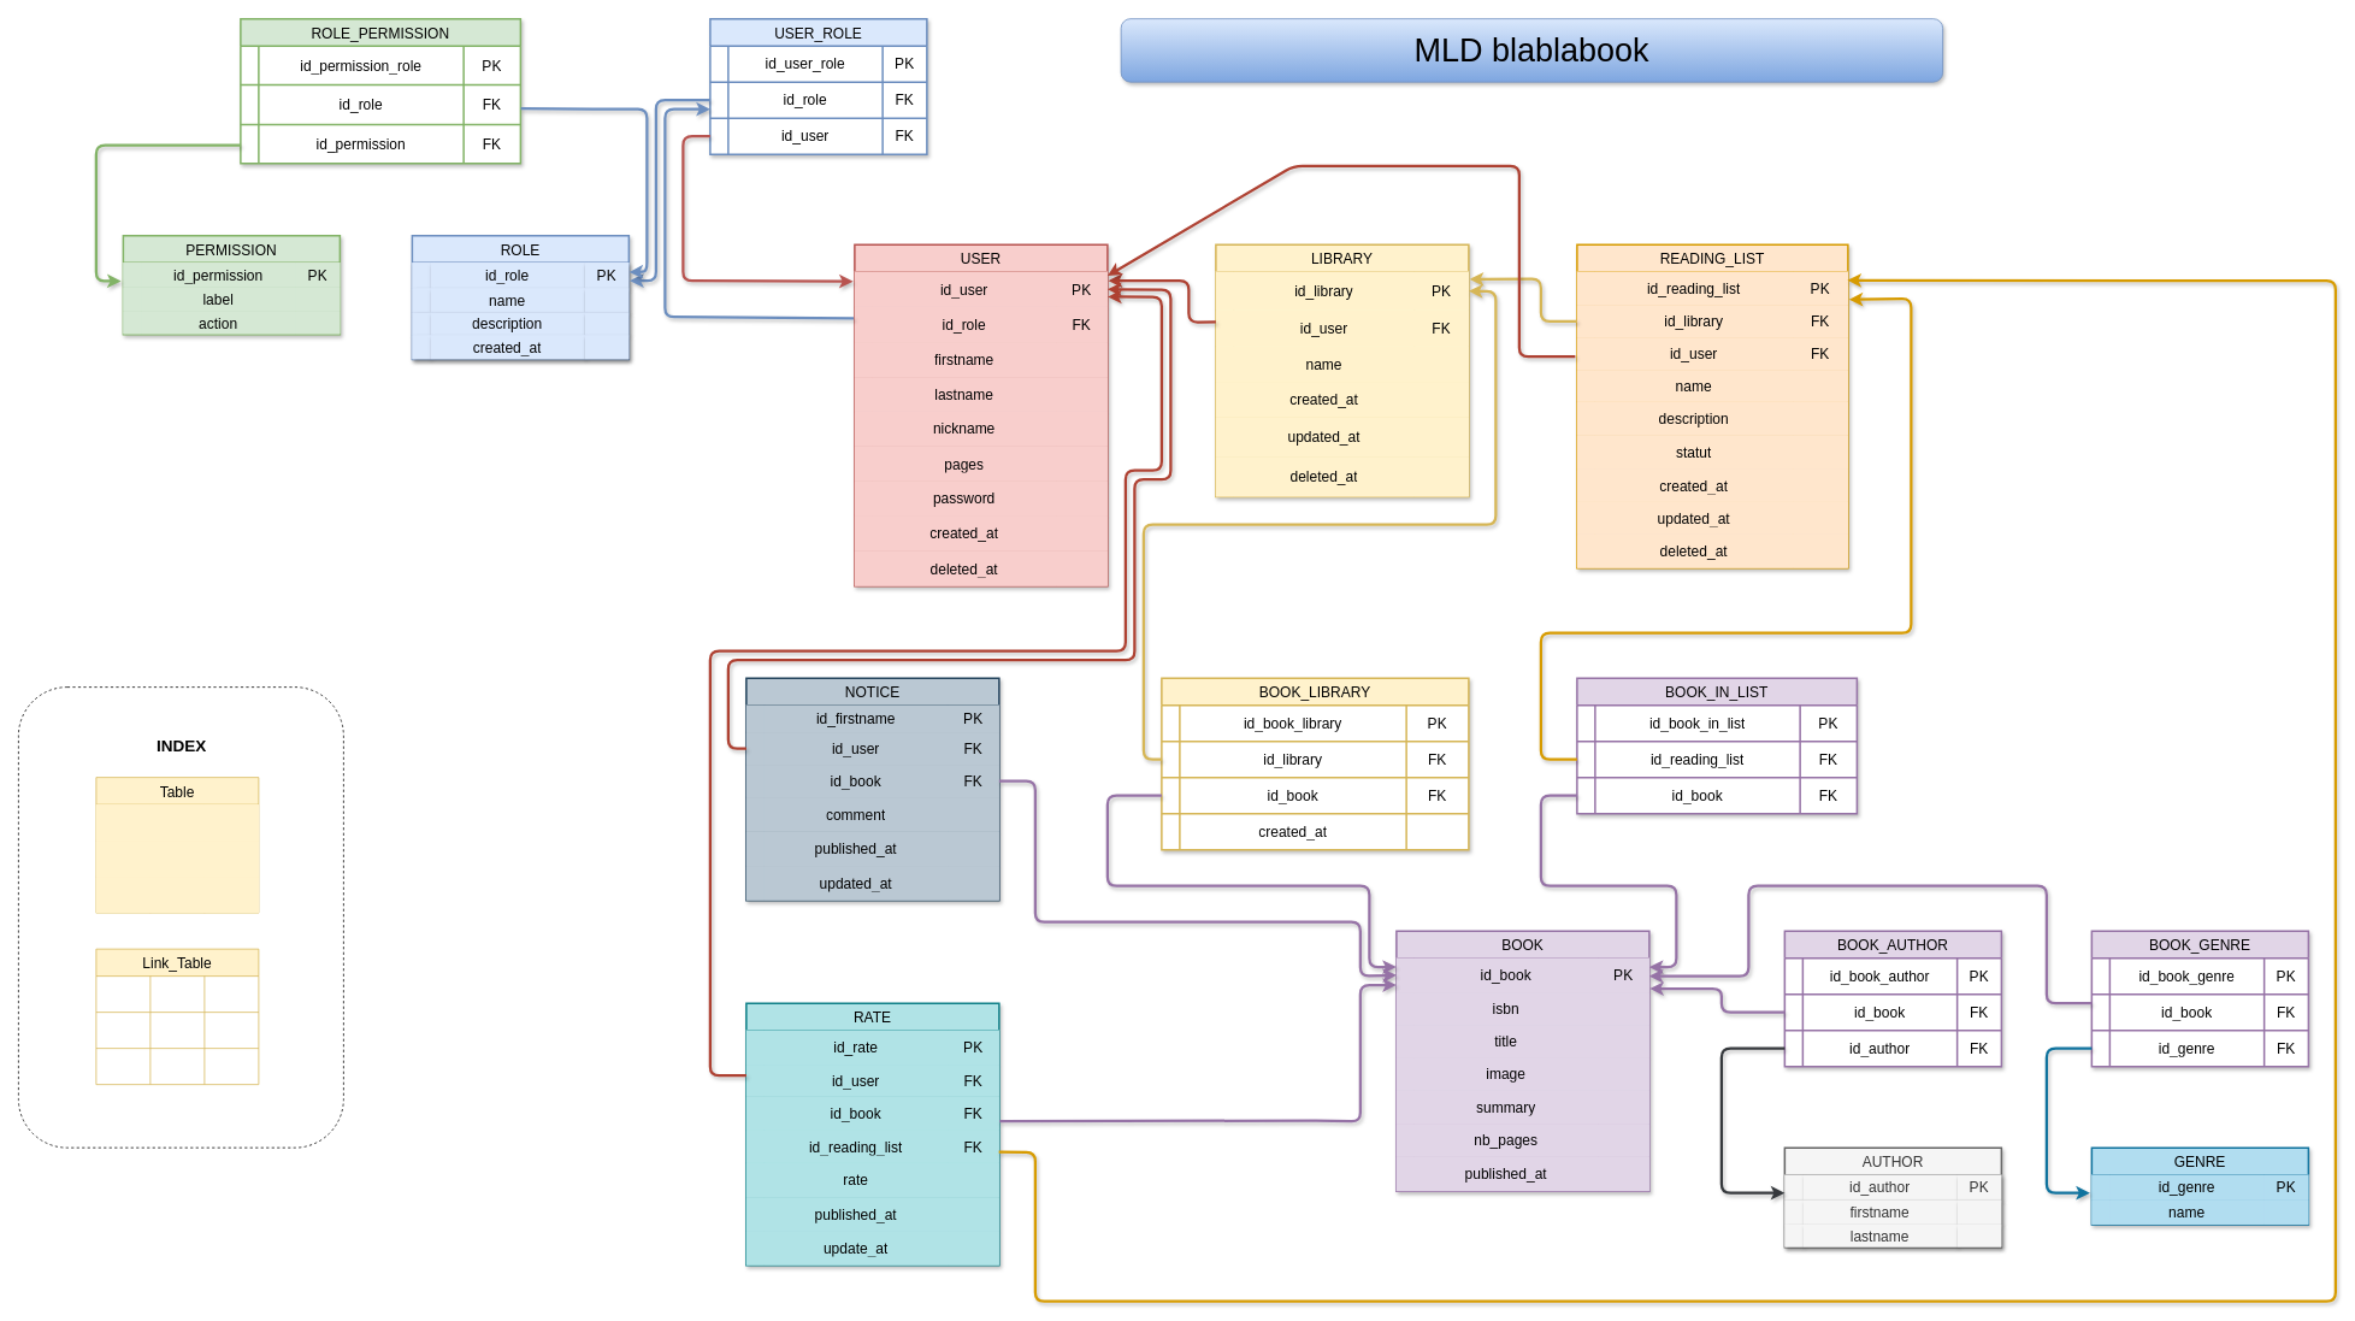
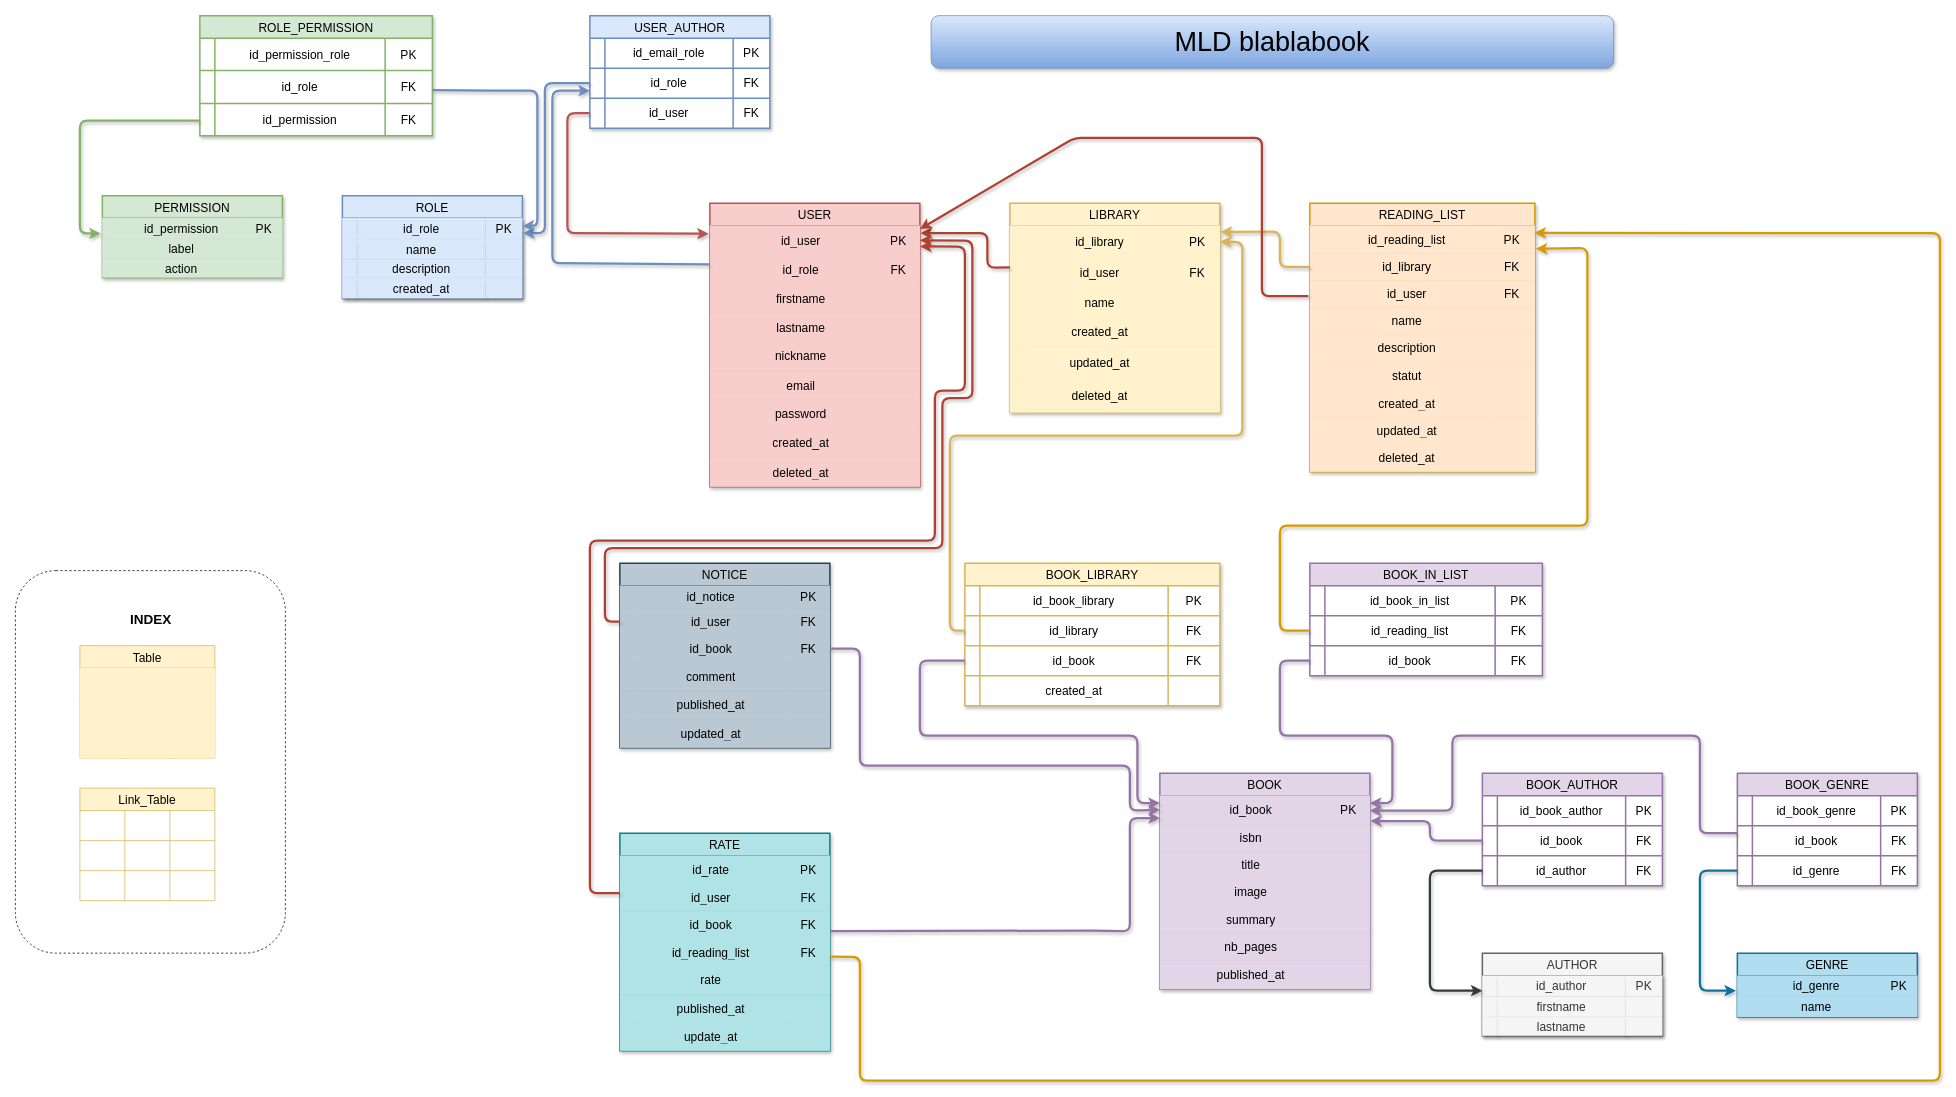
- <mxCell id="175" value="USER_ROLE" style="shape=table;startSize=30;container=1;collapsible=0;childLayout=tableLayout;strokeColor=#6c8ebf;fontSize=16;fillColor=#dae8fc;strokeWidth=2;perimeterSpacing=1;shadow=1;swimlaneFillColor=default;" parent="1" vertex="1"><mxGeometry x="786" y="20" width="240" height="150" as="geometry" /></mxCell>
+ <mxCell id="175" value="USER_AUTHOR" style="shape=table;startSize=30;container=1;collapsible=0;childLayout=tableLayout;strokeColor=#6c8ebf;fontSize=16;fillColor=#dae8fc;strokeWidth=2;perimeterSpacing=1;shadow=1;swimlaneFillColor=default;" parent="1" vertex="1"><mxGeometry x="786" y="20" width="240" height="150" as="geometry" /></mxCell>
- <mxCell id="178" value="id_user_role" style="shape=partialRectangle;html=1;whiteSpace=wrap;connectable=0;strokeColor=inherit;overflow=hidden;fillColor=none;top=0;left=0;bottom=0;right=0;pointerEvents=1;fontSize=16;" parent="176" vertex="1"><mxGeometry x="20" width="171" height="40" as="geometry"><mxRectangle width="171" height="40" as="alternateBounds" /></mxGeometry></mxCell>
+ <mxCell id="178" value="id_email_role" style="shape=partialRectangle;html=1;whiteSpace=wrap;connectable=0;strokeColor=inherit;overflow=hidden;fillColor=none;top=0;left=0;bottom=0;right=0;pointerEvents=1;fontSize=16;" parent="176" vertex="1"><mxGeometry x="20" width="171" height="40" as="geometry"><mxRectangle width="171" height="40" as="alternateBounds" /></mxGeometry></mxCell>
- <mxCell id="26" value="pages" style="shape=partialRectangle;html=1;whiteSpace=wrap;connectable=0;strokeColor=#b85450;overflow=hidden;fillColor=#f8cecc;top=0;left=0;bottom=0;right=0;pointerEvents=1;fontSize=16;" parent="24" vertex="1"><mxGeometry x="20" width="203" height="39" as="geometry"><mxRectangle width="203" height="39" as="alternateBounds" /></mxGeometry></mxCell>
+ <mxCell id="26" value="email" style="shape=partialRectangle;html=1;whiteSpace=wrap;connectable=0;strokeColor=#b85450;overflow=hidden;fillColor=#f8cecc;top=0;left=0;bottom=0;right=0;pointerEvents=1;fontSize=16;" parent="24" vertex="1"><mxGeometry x="20" width="203" height="39" as="geometry"><mxRectangle width="203" height="39" as="alternateBounds" /></mxGeometry></mxCell>
- <mxCell id="192" value="id_firstname" style="shape=partialRectangle;html=1;whiteSpace=wrap;connectable=0;strokeColor=#23445d;overflow=hidden;fillColor=#bac8d3;top=0;left=0;bottom=0;right=0;pointerEvents=1;fontSize=16;" parent="190" vertex="1"><mxGeometry x="20" width="203" height="30" as="geometry"><mxRectangle width="203" height="30" as="alternateBounds" /></mxGeometry></mxCell>
+ <mxCell id="192" value="id_notice" style="shape=partialRectangle;html=1;whiteSpace=wrap;connectable=0;strokeColor=#23445d;overflow=hidden;fillColor=#bac8d3;top=0;left=0;bottom=0;right=0;pointerEvents=1;fontSize=16;" parent="190" vertex="1"><mxGeometry x="20" width="203" height="30" as="geometry"><mxRectangle width="203" height="30" as="alternateBounds" /></mxGeometry></mxCell>
